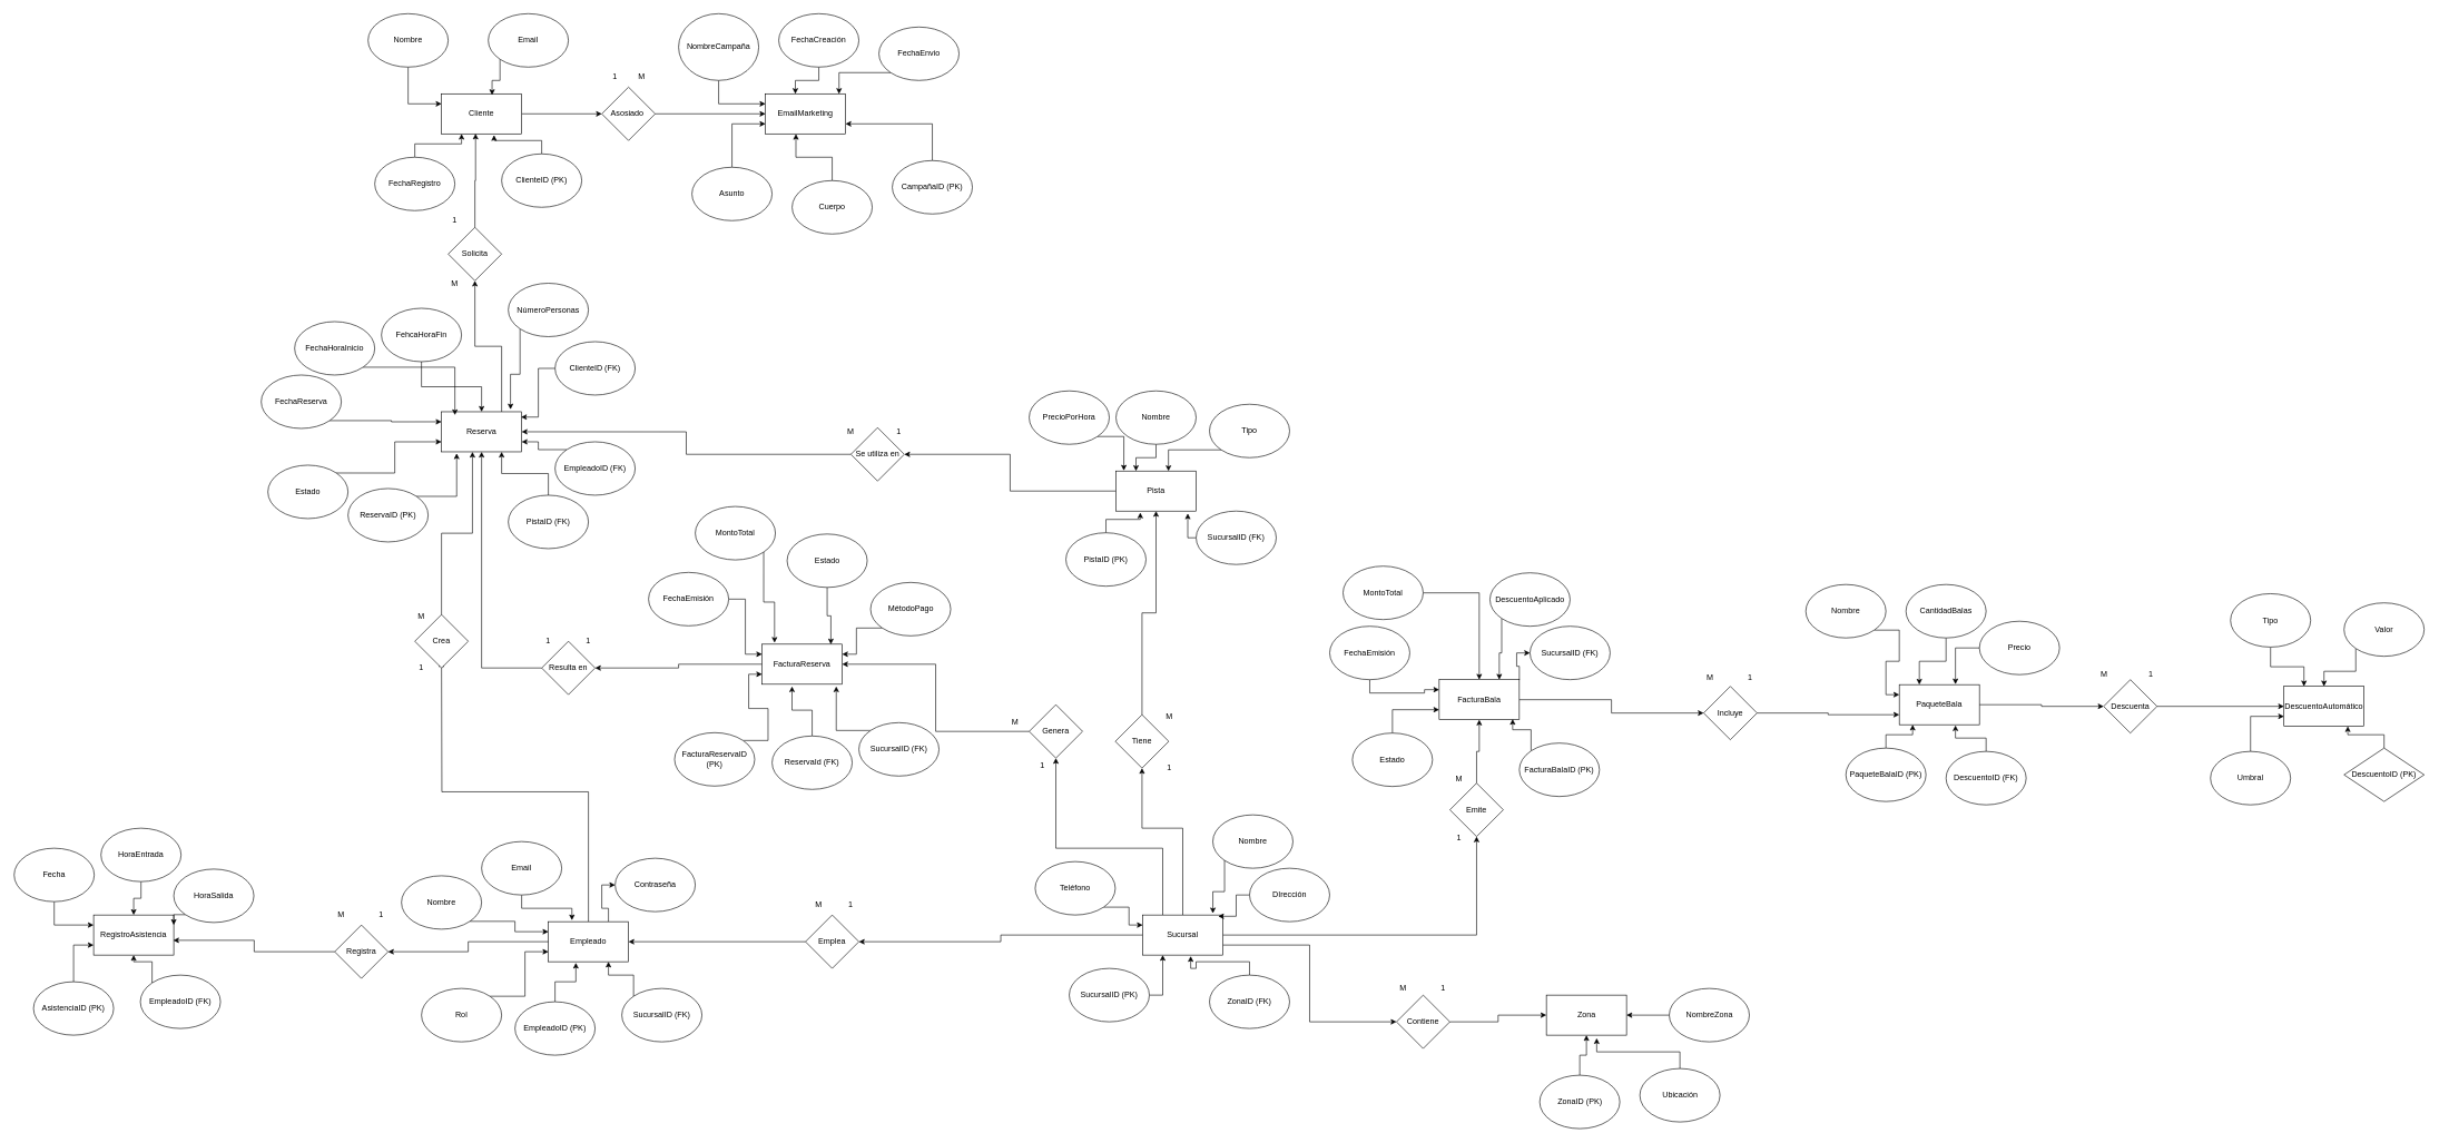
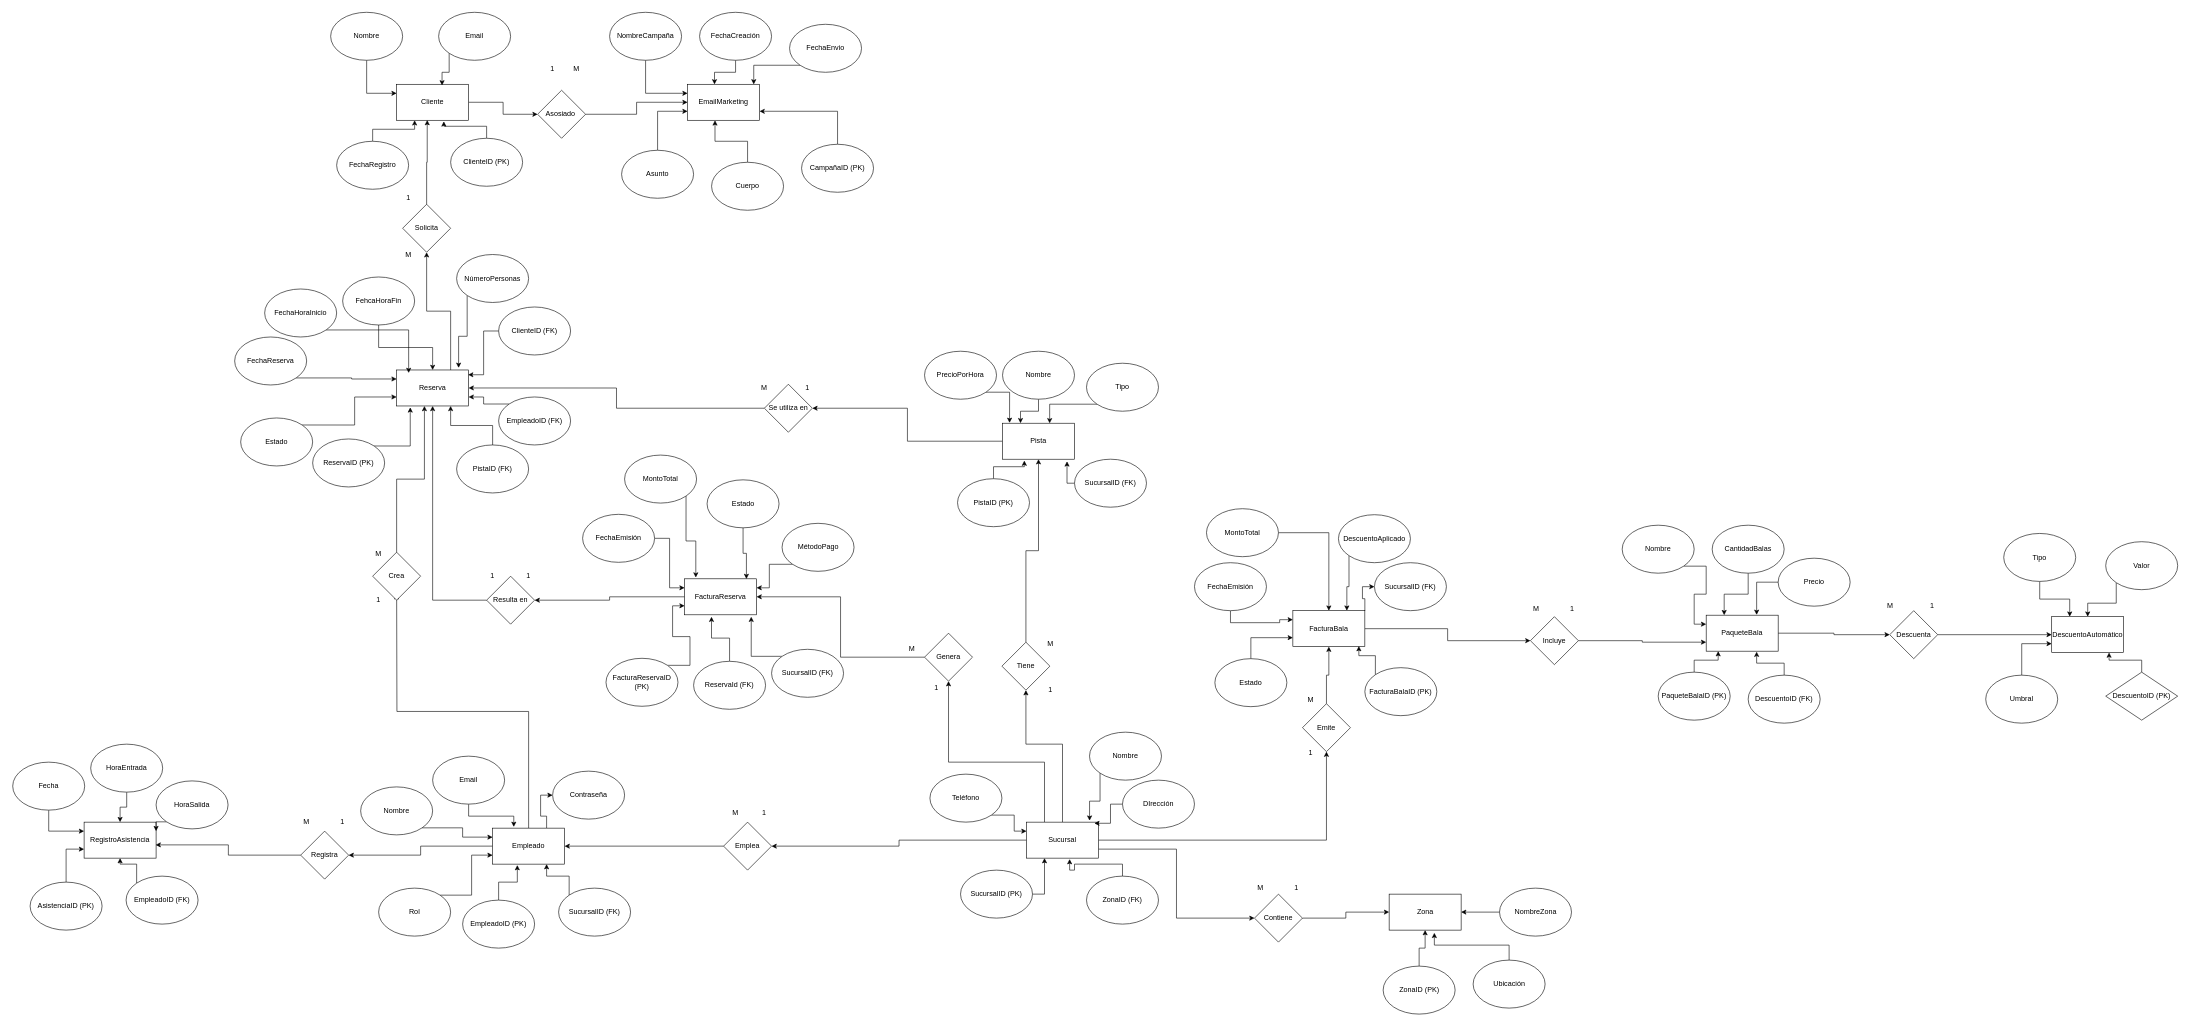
- <mxCell id="122" value="NombreCampaña" style="ellipse;whiteSpace=wrap;html=1;" parent="1" vertex="1"><mxGeometry x="1015" y="20" width="120" height="100" as="geometry" /></mxCell>
+ <mxCell id="122" value="NombreCampaña" style="ellipse;whiteSpace=wrap;html=1;" parent="1" vertex="1"><mxGeometry x="1015" y="20" width="120" height="80" as="geometry" /></mxCell>
- <mxCell id="179" value="Asosiado&amp;nbsp;" style="rhombus;whiteSpace=wrap;html=1;" vertex="1" parent="1"><mxGeometry x="900" y="130" width="80" height="80" as="geometry" /></mxCell>
+ <mxCell id="179" value="Asosiado&amp;nbsp;" style="rhombus;whiteSpace=wrap;html=1;" vertex="1" parent="1"><mxGeometry x="895" y="150" width="80" height="80" as="geometry" /></mxCell>
